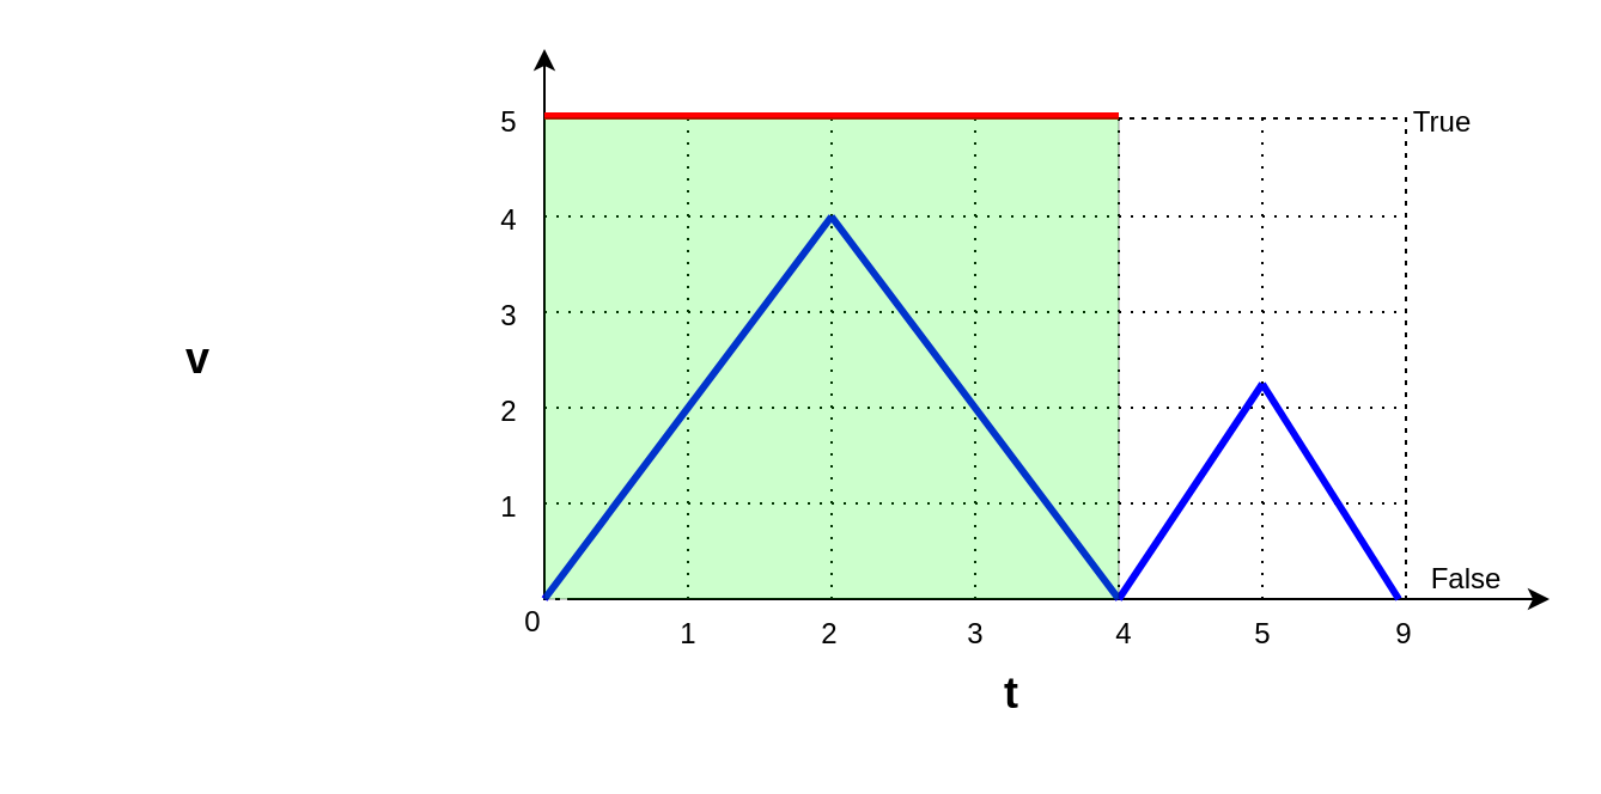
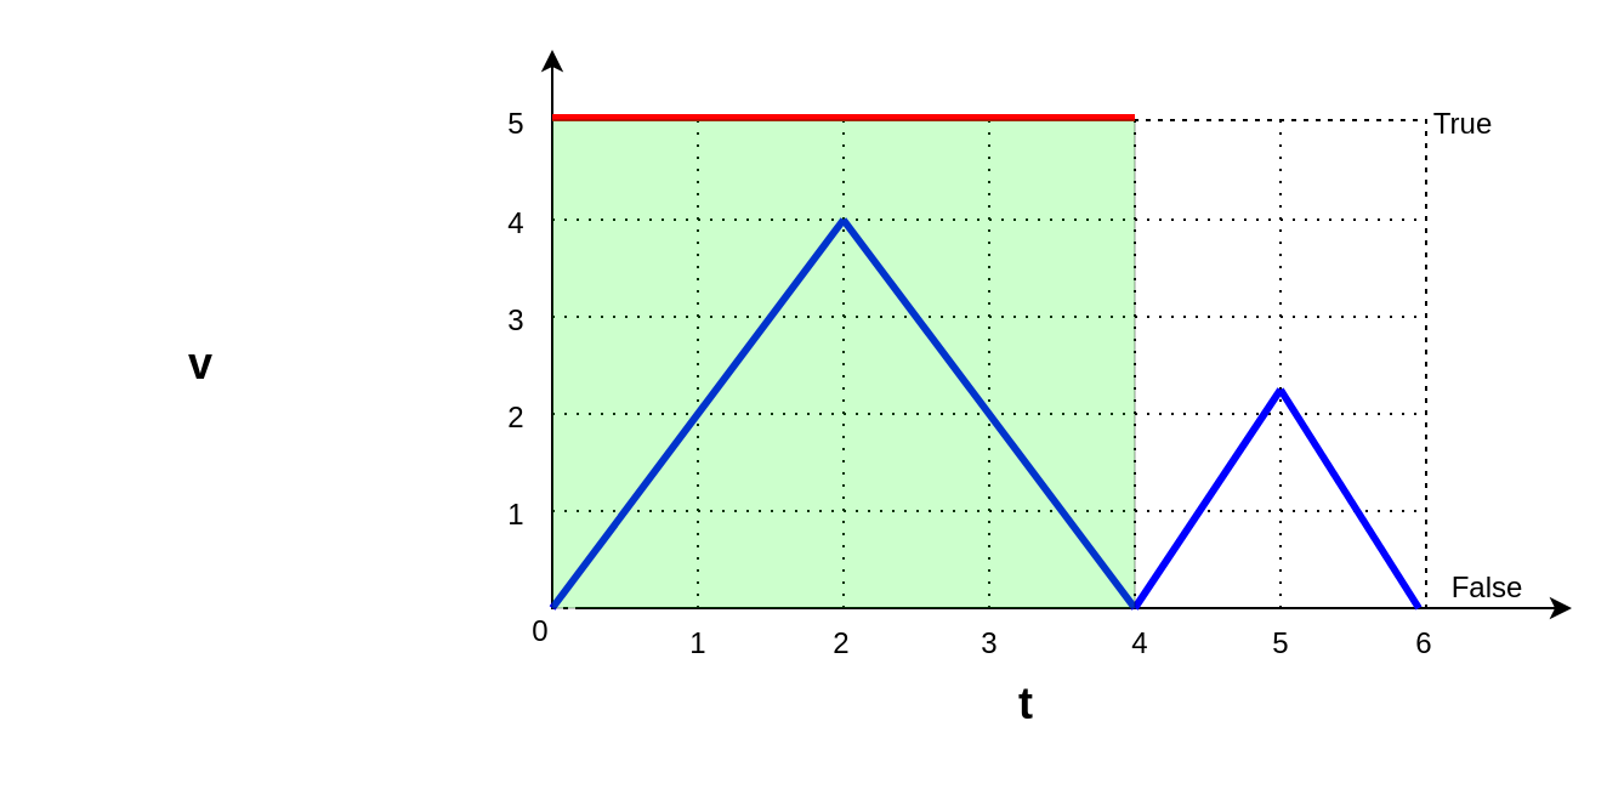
- <mxCell id="45" value="9" style="text;html=1;resizable=0;autosize=1;align=center;verticalAlign=middle;points=[];fillColor=none;strokeColor=none;rounded=0;" parent="1" vertex="1"><mxGeometry x="571" y="250" width="30" height="30" as="geometry" /></mxCell>
+ <mxCell id="45" value="6" style="text;html=1;resizable=0;autosize=1;align=center;verticalAlign=middle;points=[];fillColor=none;strokeColor=none;rounded=0;" parent="1" vertex="1"><mxGeometry x="571" y="250" width="30" height="30" as="geometry" /></mxCell>
